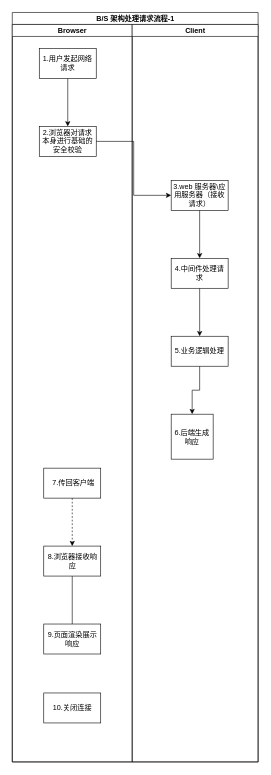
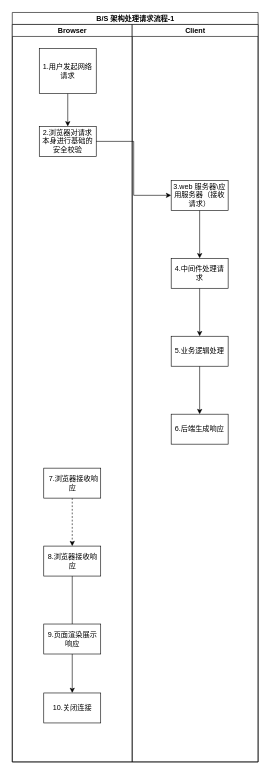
- <mxCell id="6" value="1.用户发起网络请求" style="rounded=0;whiteSpace=wrap;html=1;" parent="4" vertex="1"><mxGeometry x="45" y="40" width="95" height="50" as="geometry" /></mxCell>
+ <mxCell id="6" value="1.用户发起网络请求" style="rounded=0;whiteSpace=wrap;html=1;" parent="4" vertex="1"><mxGeometry x="45" y="40" width="95" height="75" as="geometry" /></mxCell>
- <mxCell id="22" value="6.后端生成响应" style="rounded=0;whiteSpace=wrap;html=1;" parent="15" vertex="1"><mxGeometry x="65" y="650" width="70" height="75" as="geometry" /></mxCell>
+ <mxCell id="22" value="6.后端生成响应" style="rounded=0;whiteSpace=wrap;html=1;" parent="15" vertex="1"><mxGeometry x="65" y="650" width="95" height="50" as="geometry" /></mxCell>
- <mxCell id="8" value="&amp;nbsp;7.传回客户端" style="rounded=0;whiteSpace=wrap;html=1;" parent="4" vertex="1"><mxGeometry x="52.5" y="740" width="95" height="50" as="geometry" /></mxCell>
+ <mxCell id="8" value="&amp;nbsp;7.浏览器接收响应" style="rounded=0;whiteSpace=wrap;html=1;" parent="4" vertex="1"><mxGeometry x="52.5" y="740" width="95" height="50" as="geometry" /></mxCell>
+ <mxCell id="11" value="" style="edgeStyle=orthogonalEdgeStyle;rounded=0;orthogonalLoop=1;jettySize=auto;html=1;" parent="4" source="12" target="13" edge="1"><mxGeometry relative="1" as="geometry" /></mxCell>
